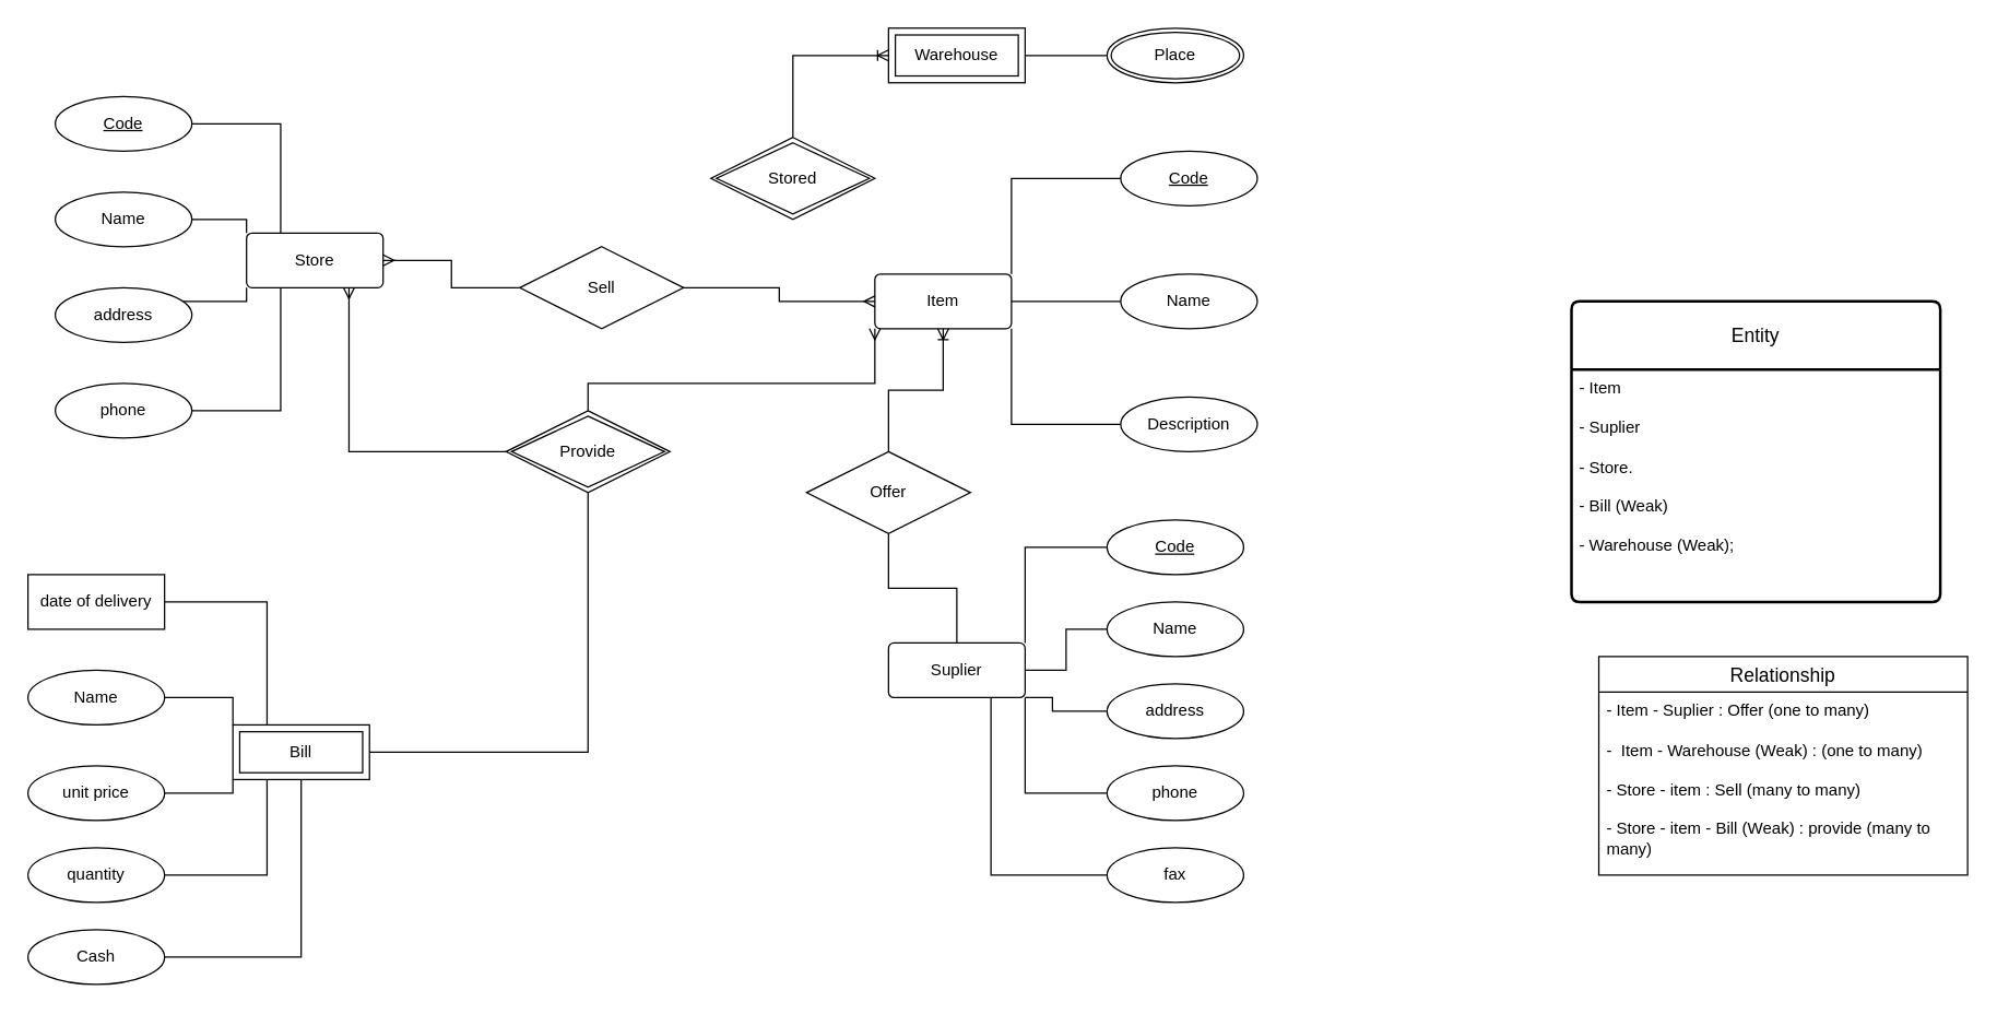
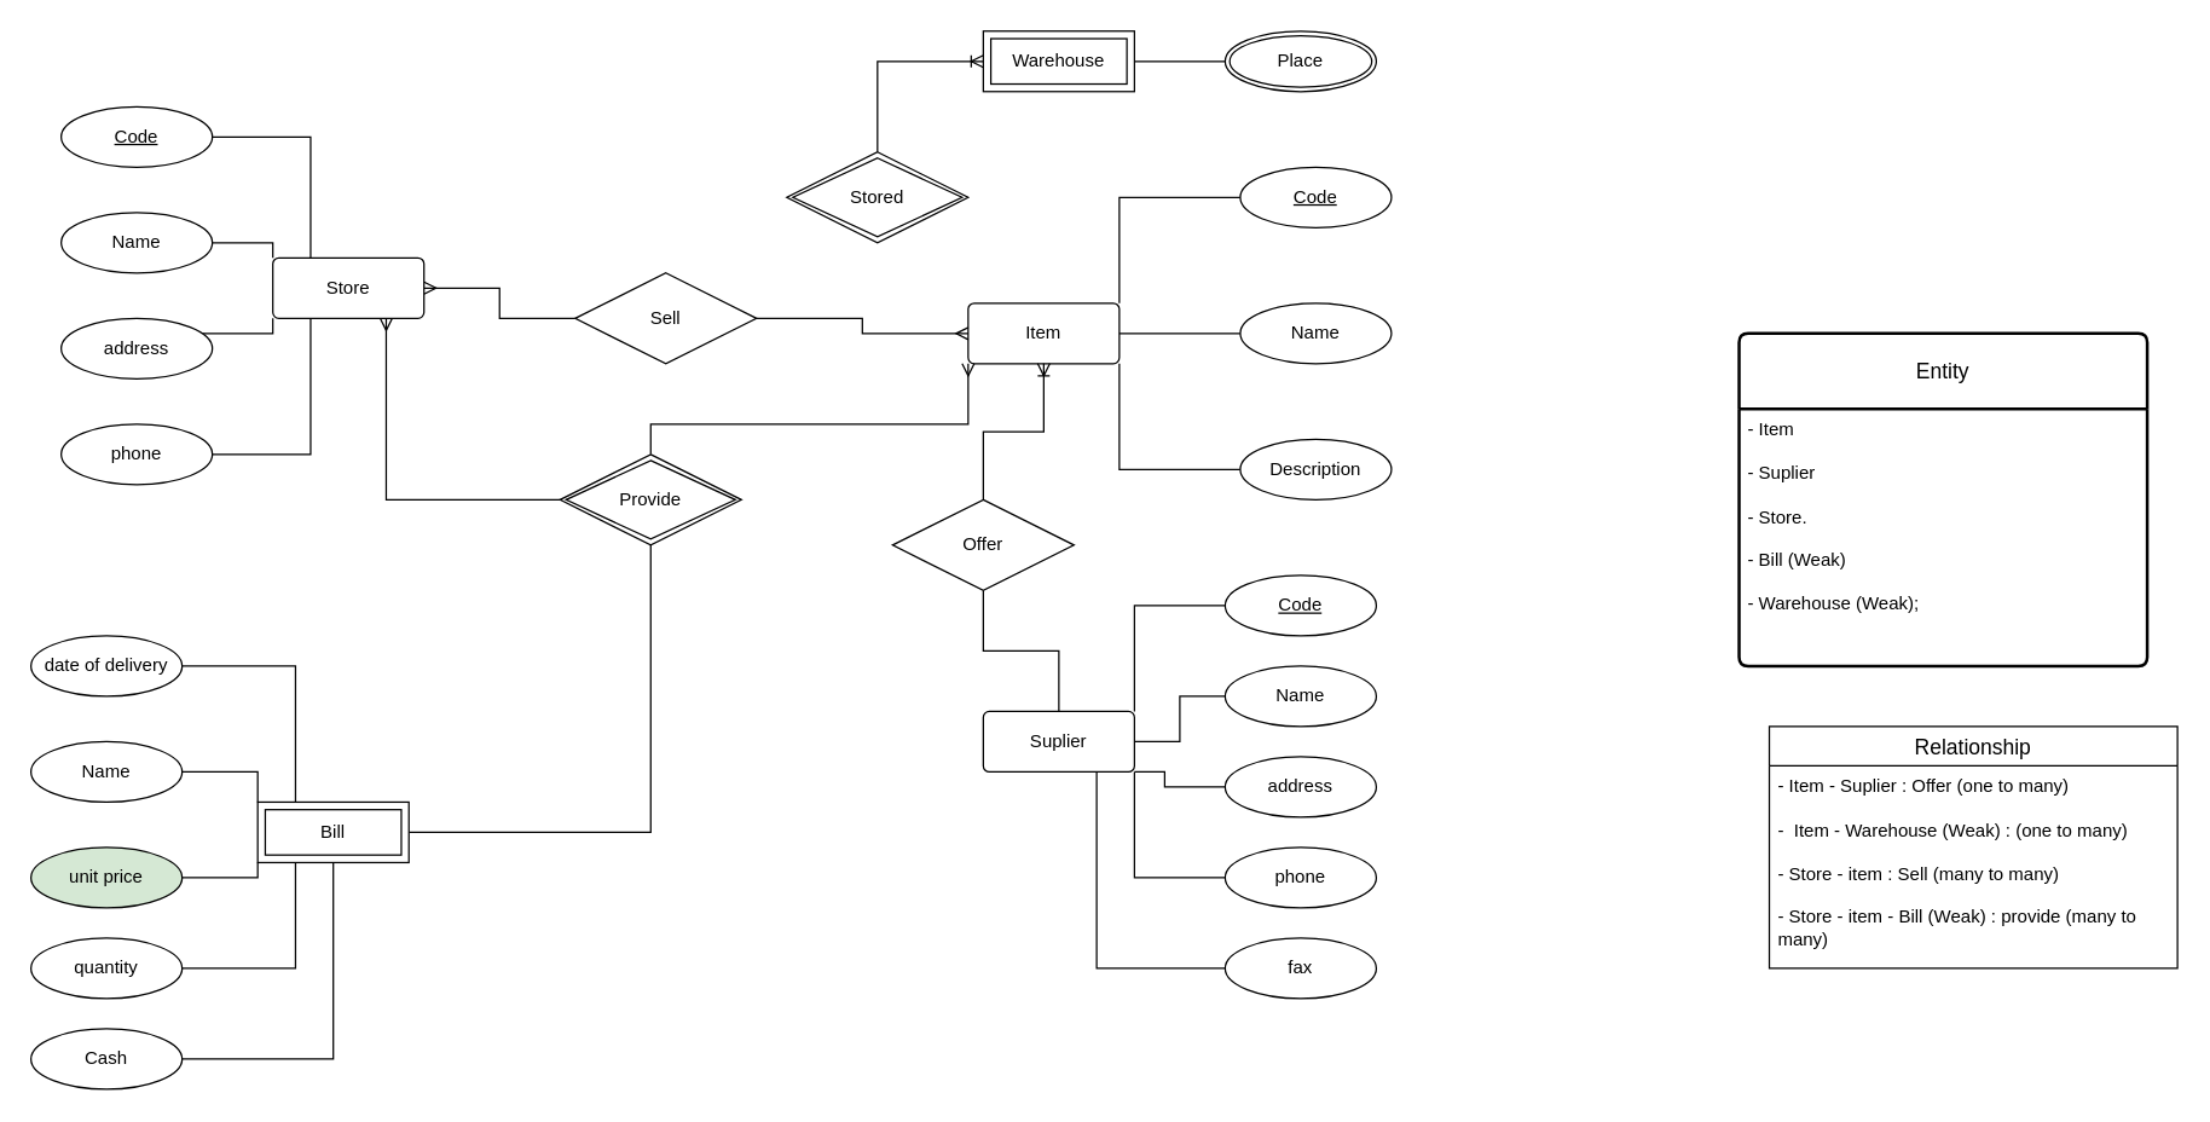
- <mxCell id="40" value="date of delivery" style="whiteSpace=wrap;html=1;align=center;rounded=0;" parent="1" vertex="1"><mxGeometry x="20" y="420" width="100" height="40" as="geometry" /></mxCell>
+ <mxCell id="40" value="date of delivery" style="ellipse;whiteSpace=wrap;html=1;align=center;" parent="1" vertex="1"><mxGeometry x="20" y="420" width="100" height="40" as="geometry" /></mxCell>
- <mxCell id="36" value="unit price" style="ellipse;whiteSpace=wrap;html=1;align=center;" parent="1" vertex="1"><mxGeometry x="20" y="560" width="100" height="40" as="geometry" /></mxCell>
+ <mxCell id="36" value="unit price" style="ellipse;whiteSpace=wrap;html=1;align=center;fillColor=#d5e8d4;" parent="1" vertex="1"><mxGeometry x="20" y="560" width="100" height="40" as="geometry" /></mxCell>
